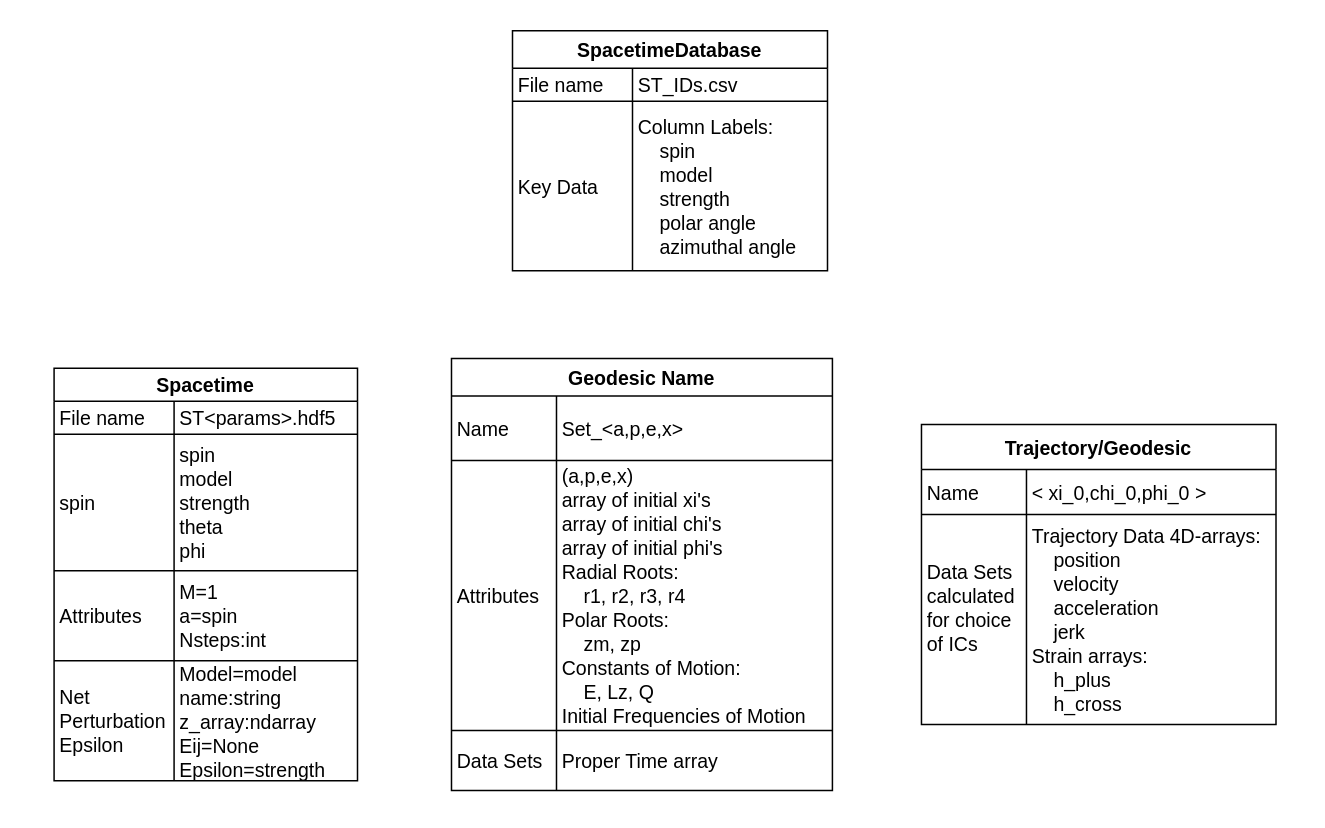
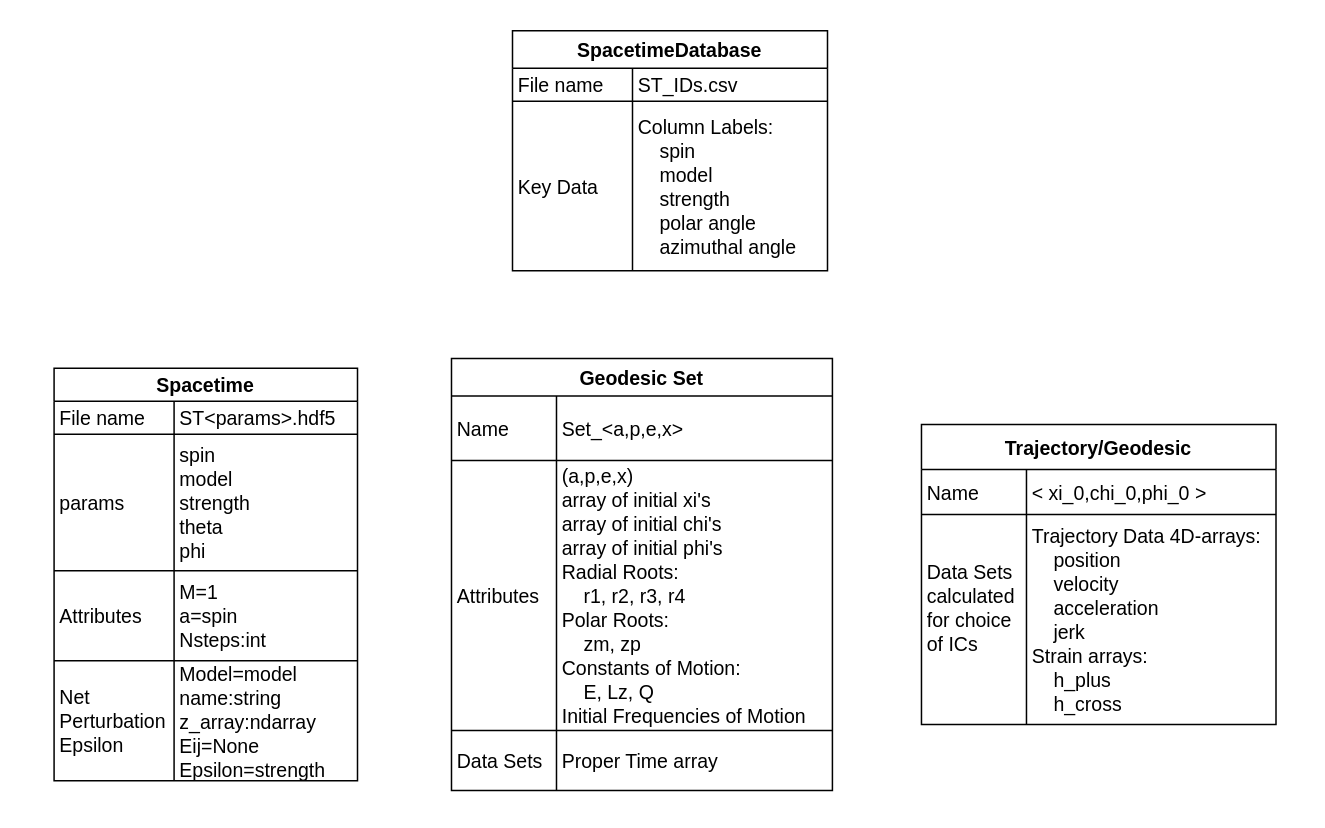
- <mxCell id="16" value="Geodesic Name" style="shape=table;startSize=25;container=1;collapsible=0;childLayout=tableLayout;fixedRows=1;rowLines=1;fontStyle=1;align=center;resizeLast=1;fontSize=13;" parent="2" vertex="1"><mxGeometry x="280.33" y="-1.5" width="253.952" height="288" as="geometry" /></mxCell>
+ <mxCell id="16" value="Geodesic Set" style="shape=table;startSize=25;container=1;collapsible=0;childLayout=tableLayout;fixedRows=1;rowLines=1;fontStyle=1;align=center;resizeLast=1;fontSize=13;" parent="2" vertex="1"><mxGeometry x="280.33" y="-1.5" width="253.952" height="288" as="geometry" /></mxCell>
- <mxCell id="8" value="spin" style="shape=partialRectangle;connectable=0;fillColor=none;top=0;left=0;bottom=0;right=0;align=left;spacingLeft=2;overflow=hidden;fontSize=13;" parent="7" vertex="1"><mxGeometry width="80" height="91" as="geometry"><mxRectangle width="80" height="91" as="alternateBounds" /></mxGeometry></mxCell>
+ <mxCell id="8" value="params" style="shape=partialRectangle;connectable=0;fillColor=none;top=0;left=0;bottom=0;right=0;align=left;spacingLeft=2;overflow=hidden;fontSize=13;" parent="7" vertex="1"><mxGeometry width="80" height="91" as="geometry"><mxRectangle width="80" height="91" as="alternateBounds" /></mxGeometry></mxCell>
